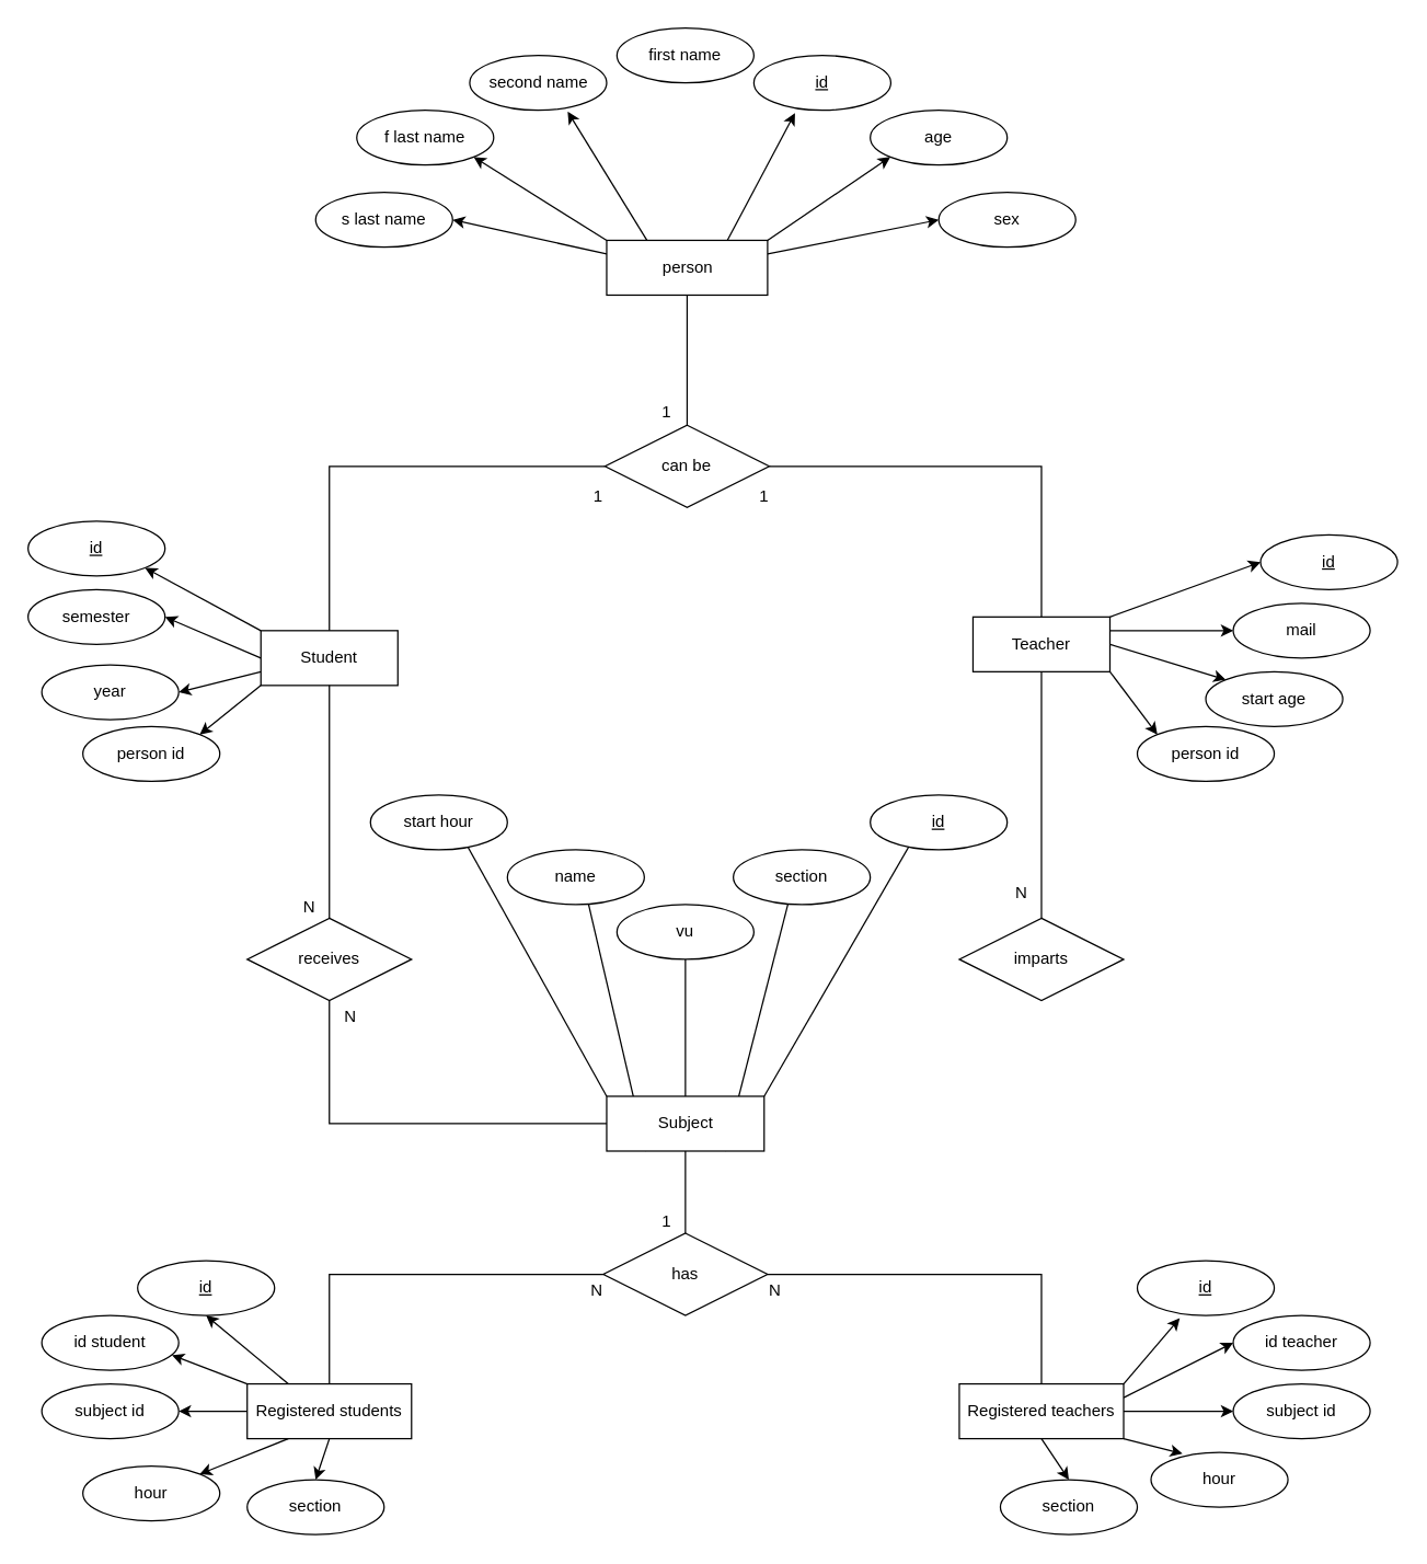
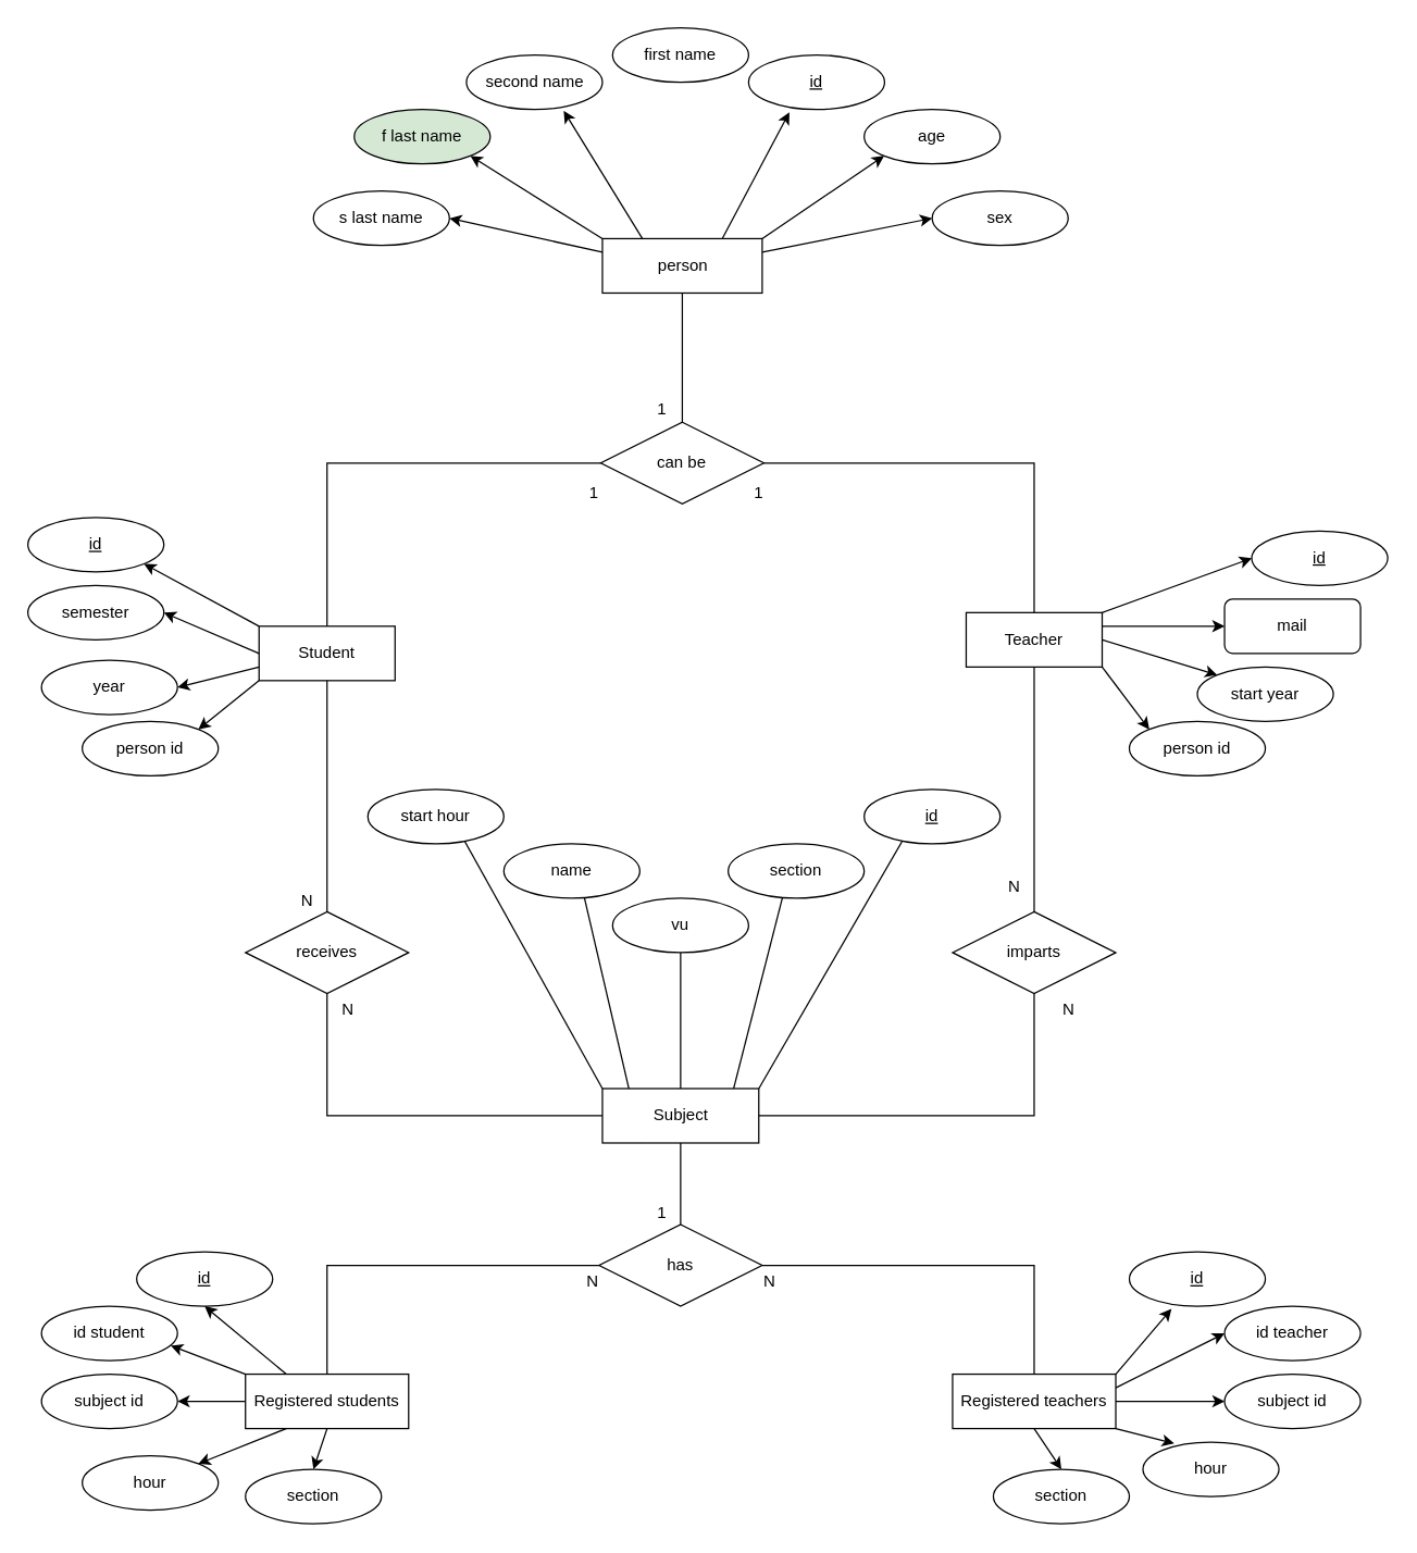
- <mxCell id="51" value="f last name" style="ellipse;whiteSpace=wrap;html=1;align=center;" vertex="1" parent="1"><mxGeometry x="260" y="80" width="100" height="40" as="geometry" /></mxCell>
+ <mxCell id="51" value="f last name" style="ellipse;whiteSpace=wrap;html=1;align=center;fillColor=#d5e8d4;" vertex="1" parent="1"><mxGeometry x="260" y="80" width="100" height="40" as="geometry" /></mxCell>
- <mxCell id="22" value="mail" style="ellipse;whiteSpace=wrap;html=1;align=center;" parent="1" vertex="1"><mxGeometry x="900" y="440" width="100" height="40" as="geometry" /></mxCell>
+ <mxCell id="22" value="mail" style="whiteSpace=wrap;html=1;align=center;rounded=1;" parent="1" vertex="1"><mxGeometry x="900" y="440" width="100" height="40" as="geometry" /></mxCell>
- <mxCell id="38" value="start age" style="ellipse;whiteSpace=wrap;html=1;align=center;" vertex="1" parent="1"><mxGeometry x="880" y="490" width="100" height="40" as="geometry" /></mxCell>
+ <mxCell id="38" value="start year" style="ellipse;whiteSpace=wrap;html=1;align=center;" vertex="1" parent="1"><mxGeometry x="880" y="490" width="100" height="40" as="geometry" /></mxCell>
+ <mxCell id="36" value="" style="endArrow=none;html=1;rounded=0;entryX=0.5;entryY=1;entryDx=0;entryDy=0;exitX=1;exitY=0.5;exitDx=0;exitDy=0;edgeStyle=orthogonalEdgeStyle;" parent="1" source="17" target="29" edge="1"><mxGeometry relative="1" as="geometry"><mxPoint x="690" y="780" as="sourcePoint" /><mxPoint x="850" y="780" as="targetPoint" /></mxGeometry></mxCell>
+ <mxCell id="37" value="N" style="resizable=0;html=1;align=right;verticalAlign=bottom;" parent="36" connectable="0" vertex="1"><mxGeometry x="1" relative="1" as="geometry"><mxPoint x="30" y="20" as="offset" /></mxGeometry></mxCell>
